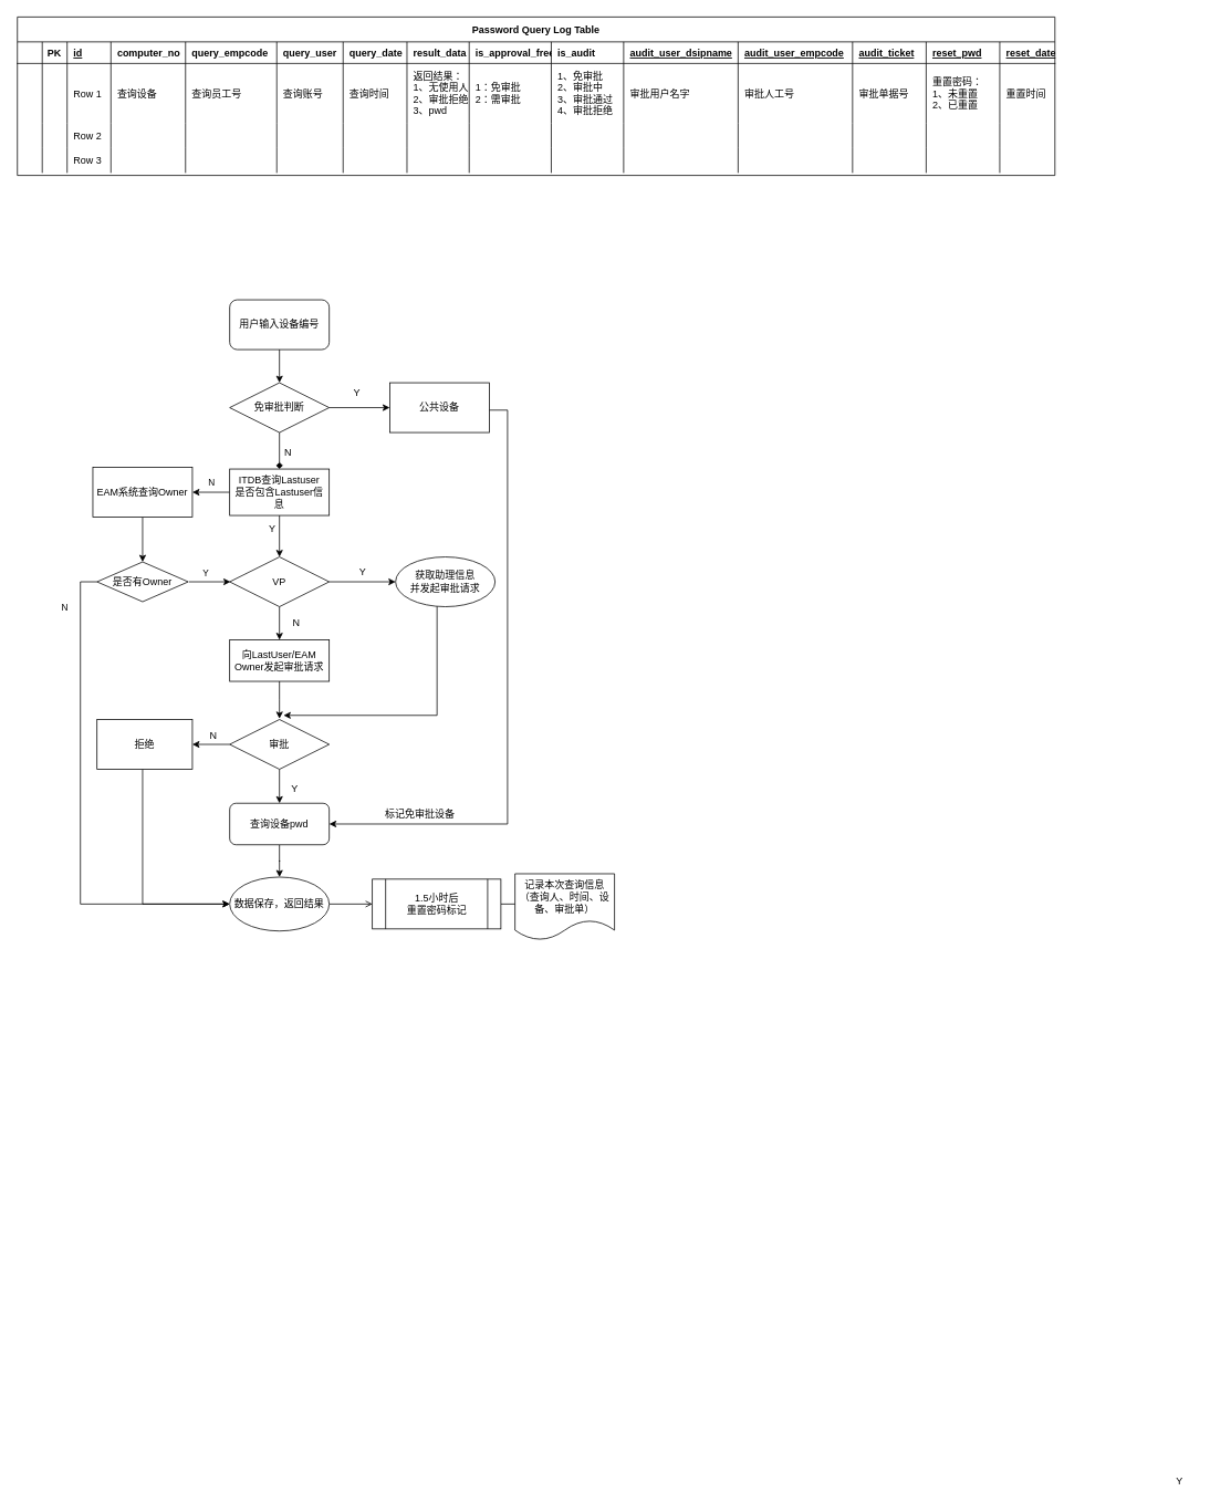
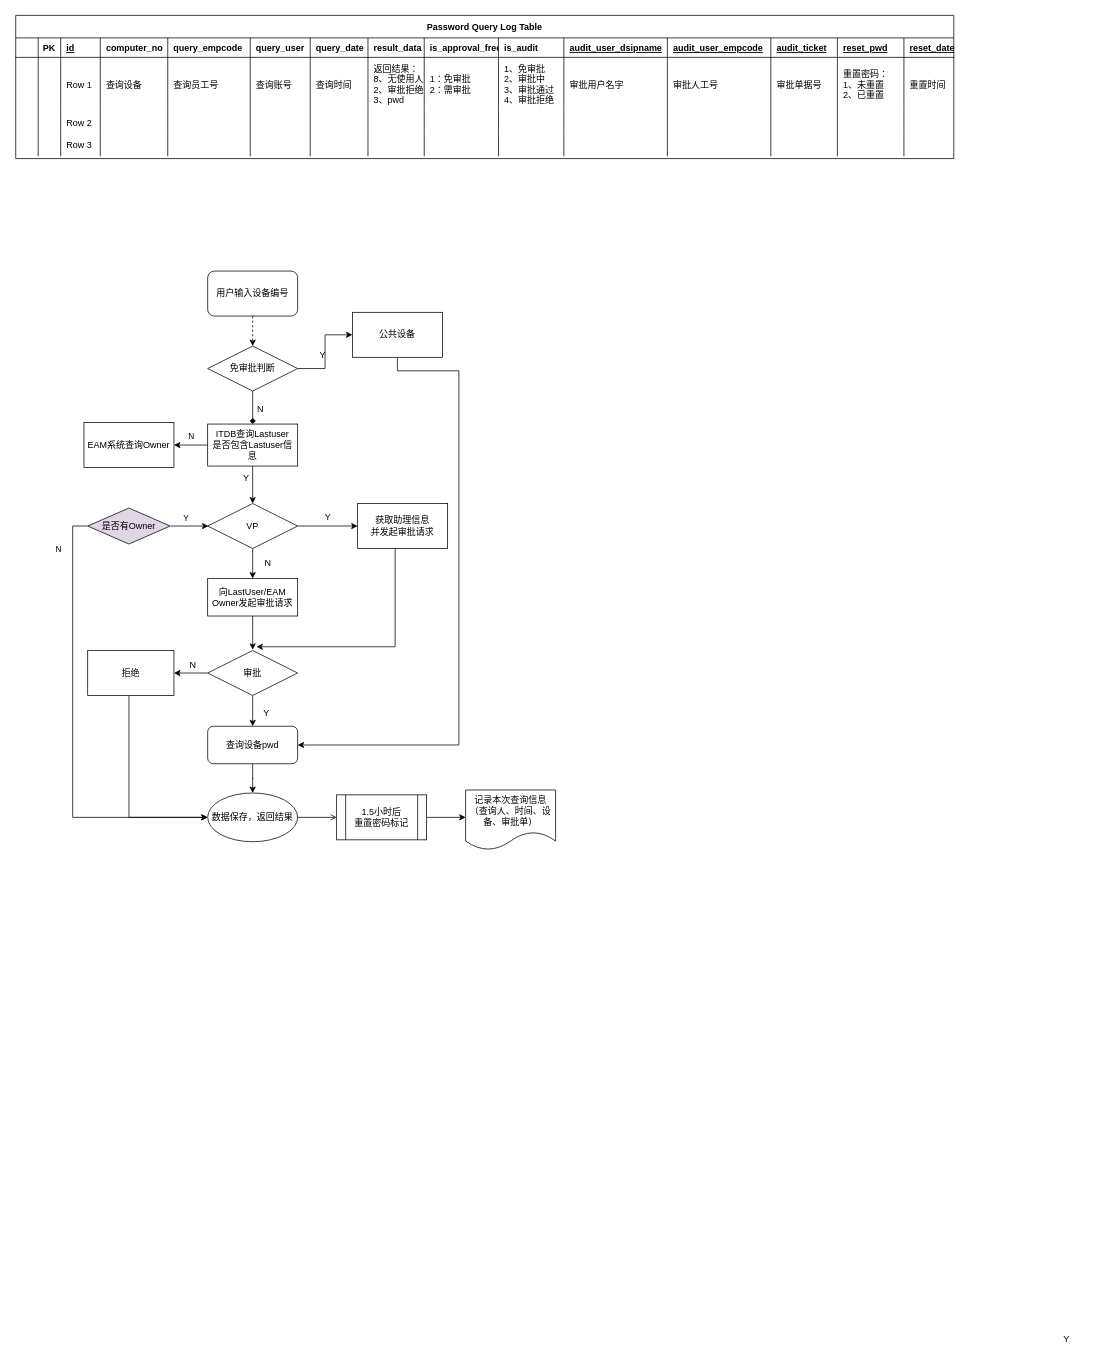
- <mxCell id="72" value="返回结果：&#10;1、无使用人&#10;2、审批拒绝&#10;3、pwd" style="shape=partialRectangle;connectable=0;fillColor=none;top=0;left=0;bottom=0;right=0;align=left;spacingLeft=6;overflow=hidden;" vertex="1" parent="64"><mxGeometry x="469.75" width="75" height="72" as="geometry"><mxRectangle width="75" height="72" as="alternateBounds" /></mxGeometry></mxCell>
+ <mxCell id="72" value="返回结果：&#10;8、无使用人&#10;2、审批拒绝&#10;3、pwd" style="shape=partialRectangle;connectable=0;fillColor=none;top=0;left=0;bottom=0;right=0;align=left;spacingLeft=6;overflow=hidden;" vertex="1" parent="64"><mxGeometry x="469.75" width="75" height="72" as="geometry"><mxRectangle width="75" height="72" as="alternateBounds" /></mxGeometry></mxCell>
- <mxCell id="2" value="" style="edgeStyle=orthogonalEdgeStyle;rounded=0;orthogonalLoop=1;jettySize=auto;html=1;" parent="1" source="3" target="6" edge="1"><mxGeometry relative="1" as="geometry" /></mxCell>
+ <mxCell id="2" value="" style="edgeStyle=orthogonalEdgeStyle;rounded=0;orthogonalLoop=1;jettySize=auto;html=1;dashed=1;" parent="1" source="3" target="6" edge="1"><mxGeometry relative="1" as="geometry" /></mxCell>
- <mxCell id="8" value="公共设备" style="whiteSpace=wrap;html=1;" parent="1" vertex="1"><mxGeometry x="469" y="461" width="120" height="60" as="geometry" /></mxCell>
+ <mxCell id="8" value="公共设备" style="whiteSpace=wrap;html=1;" parent="1" vertex="1"><mxGeometry x="469" y="416" width="120" height="60" as="geometry" /></mxCell>
- <mxCell id="40" value="" style="edgeStyle=orthogonalEdgeStyle;rounded=0;orthogonalLoop=1;jettySize=auto;html=1;" parent="1" source="41" target="46" edge="1"><mxGeometry relative="1" as="geometry" /></mxCell>
- <mxCell id="46" value="是否有Owner" style="rhombus;whiteSpace=wrap;html=1;" parent="1" vertex="1"><mxGeometry x="116" y="677" width="110" height="48" as="geometry" /></mxCell>
+ <mxCell id="46" value="是否有Owner" style="rhombus;whiteSpace=wrap;html=1;fillColor=#e1d5e7;" parent="1" vertex="1"><mxGeometry x="116" y="677" width="110" height="48" as="geometry" /></mxCell>
- <mxCell id="19" value="获取助理信息&lt;br&gt;并发起审批请求" style="ellipse;whiteSpace=wrap;html=1;" parent="1" vertex="1"><mxGeometry x="476" y="671" width="120" height="60" as="geometry" /></mxCell>
+ <mxCell id="19" value="获取助理信息&lt;br&gt;并发起审批请求" style="whiteSpace=wrap;html=1;" parent="1" vertex="1"><mxGeometry x="476" y="671" width="120" height="60" as="geometry" /></mxCell>
- <mxCell id="39" value="标记免审批设备" style="text;html=1;align=center;verticalAlign=middle;resizable=0;points=[];autosize=1;strokeColor=none;fillColor=none;" parent="1" vertex="1"><mxGeometry x="454" y="968" width="102" height="26" as="geometry" /></mxCell>
- <mxCell id="37" value="1.5小时后&lt;br&gt;重置密码标记" style="shape=process;whiteSpace=wrap;html=1;backgroundOutline=1;" parent="1" vertex="1"><mxGeometry x="448" y="1059.5" width="155" height="60" as="geometry" /></mxCell>
+ <mxCell id="37" value="1.5小时后&lt;br&gt;重置密码标记" style="shape=process;whiteSpace=wrap;html=1;backgroundOutline=1;" parent="1" vertex="1"><mxGeometry x="448" y="1059.5" width="120" height="60" as="geometry" /></mxCell>
